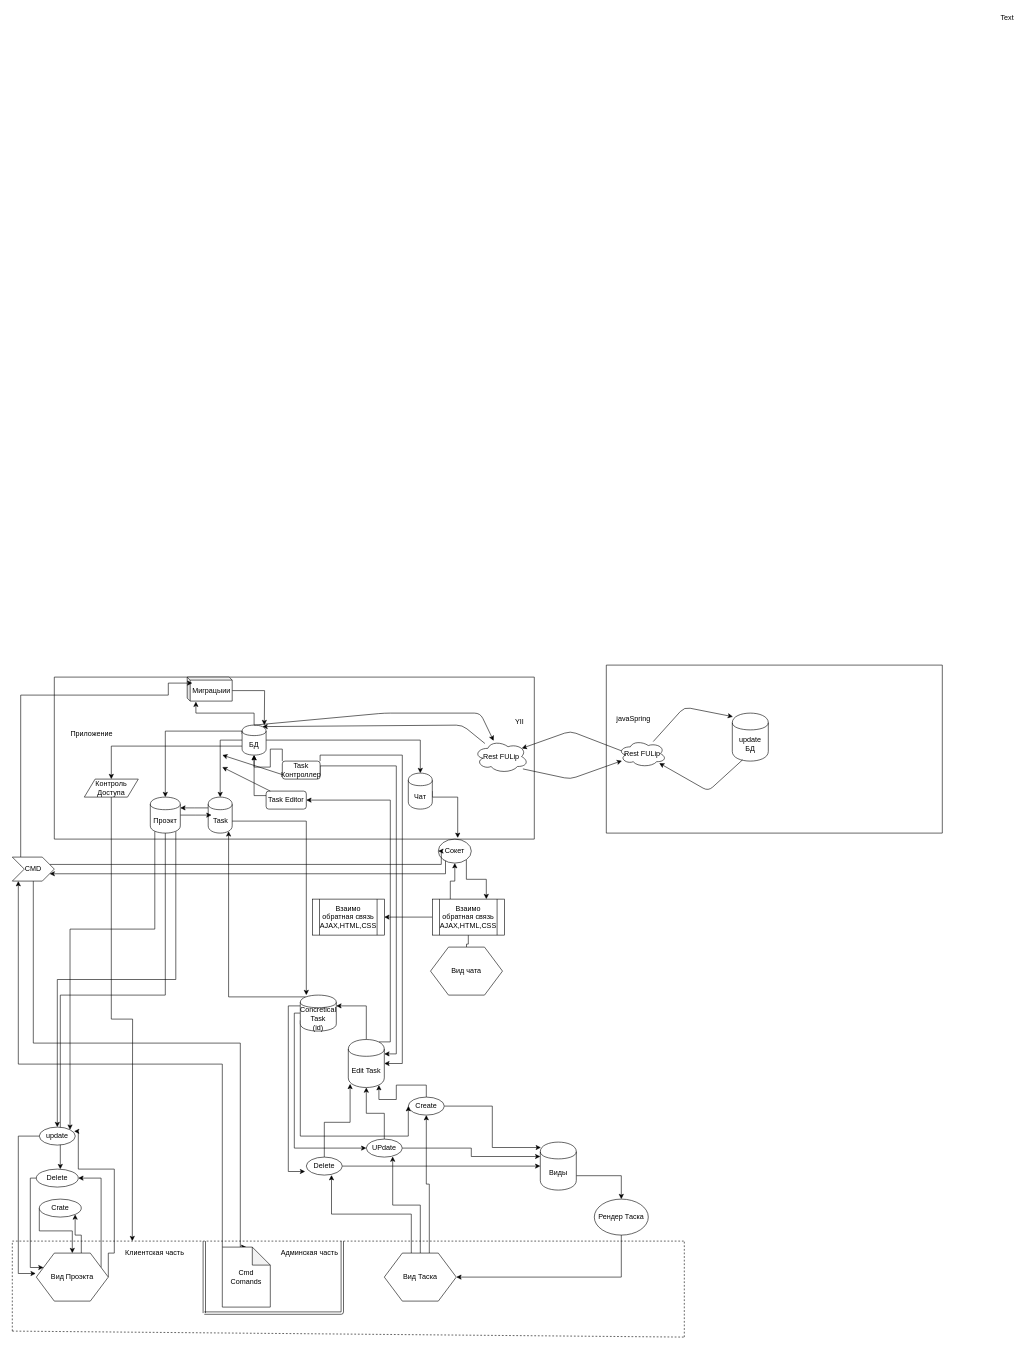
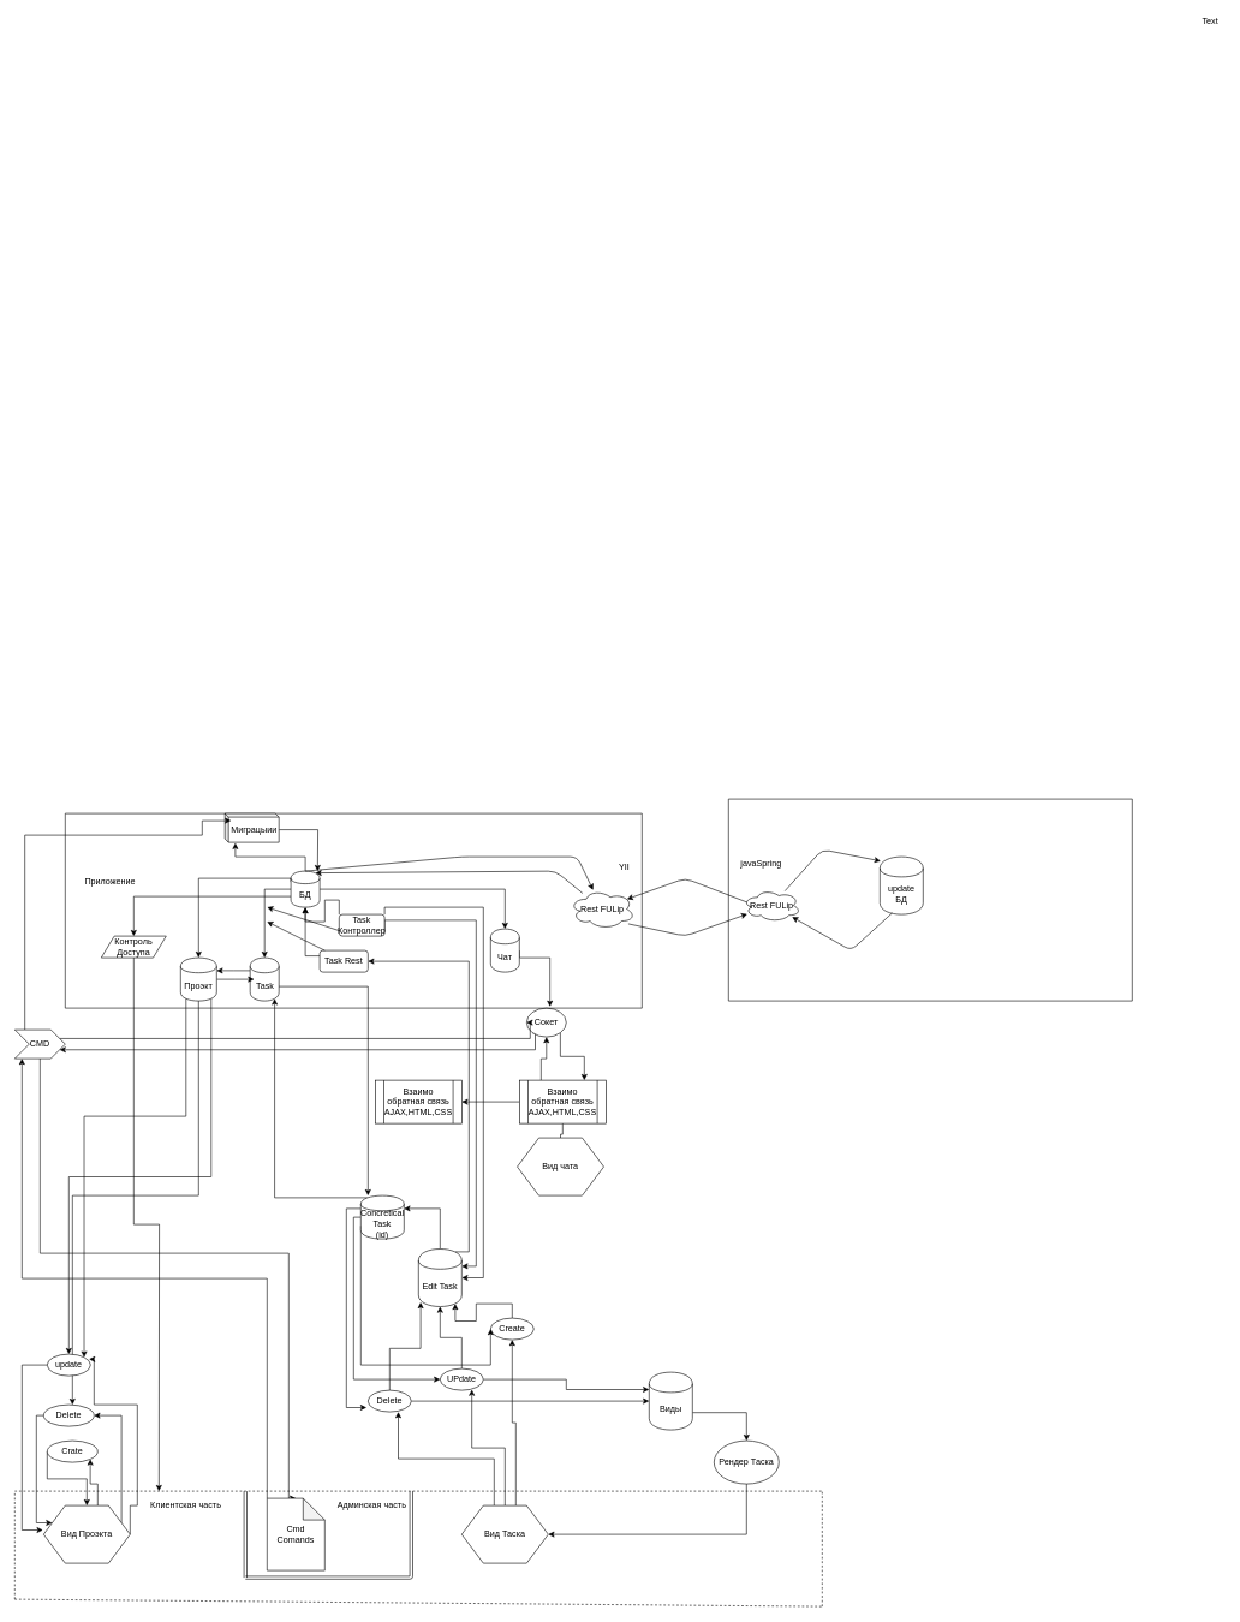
- <mxCell id="77" value="Task Editor&lt;br&gt;" style="rounded=1;whiteSpace=wrap;html=1;" parent="1" vertex="1"><mxGeometry x="443" y="1318" width="67" height="30" as="geometry" /></mxCell>
+ <mxCell id="77" value="Task Rest&lt;br&gt;" style="rounded=1;whiteSpace=wrap;html=1;" parent="1" vertex="1"><mxGeometry x="443" y="1318" width="67" height="30" as="geometry" /></mxCell>
- <mxCell id="26" style="edgeStyle=orthogonalEdgeStyle;rounded=0;orthogonalLoop=1;jettySize=auto;html=1;exitX=1;exitY=0.5;exitDx=0;exitDy=0;entryX=0.017;entryY=0.113;entryDx=0;entryDy=0;entryPerimeter=0;" edge="1" parent="1" source="27" target="89"><mxGeometry relative="1" as="geometry" /></mxCell>
